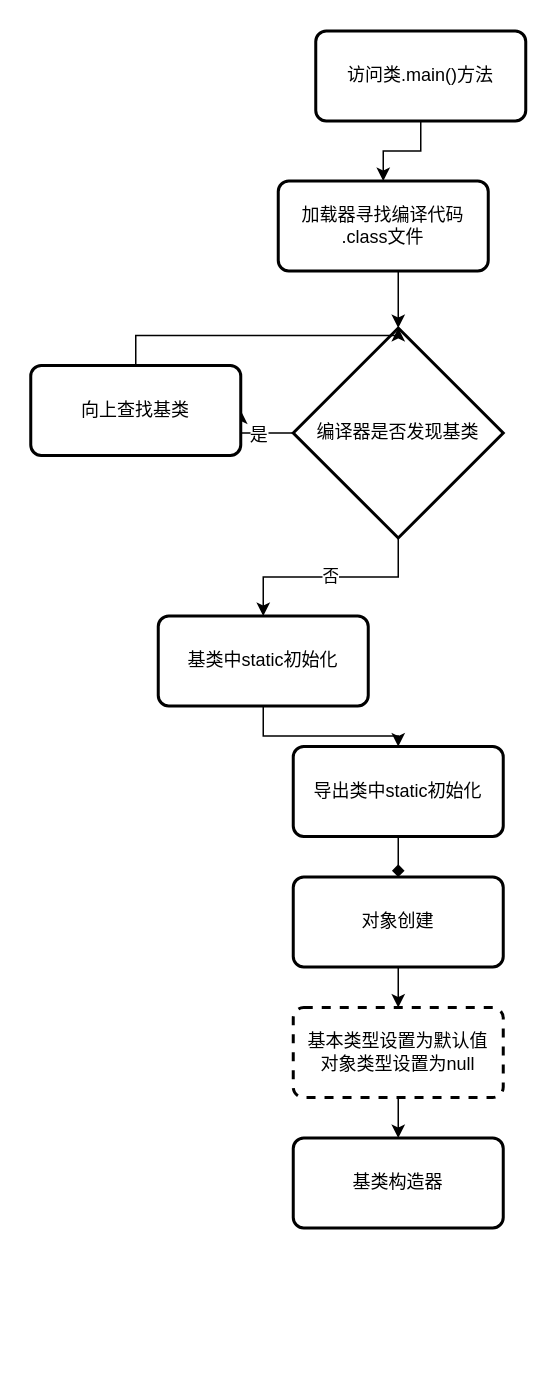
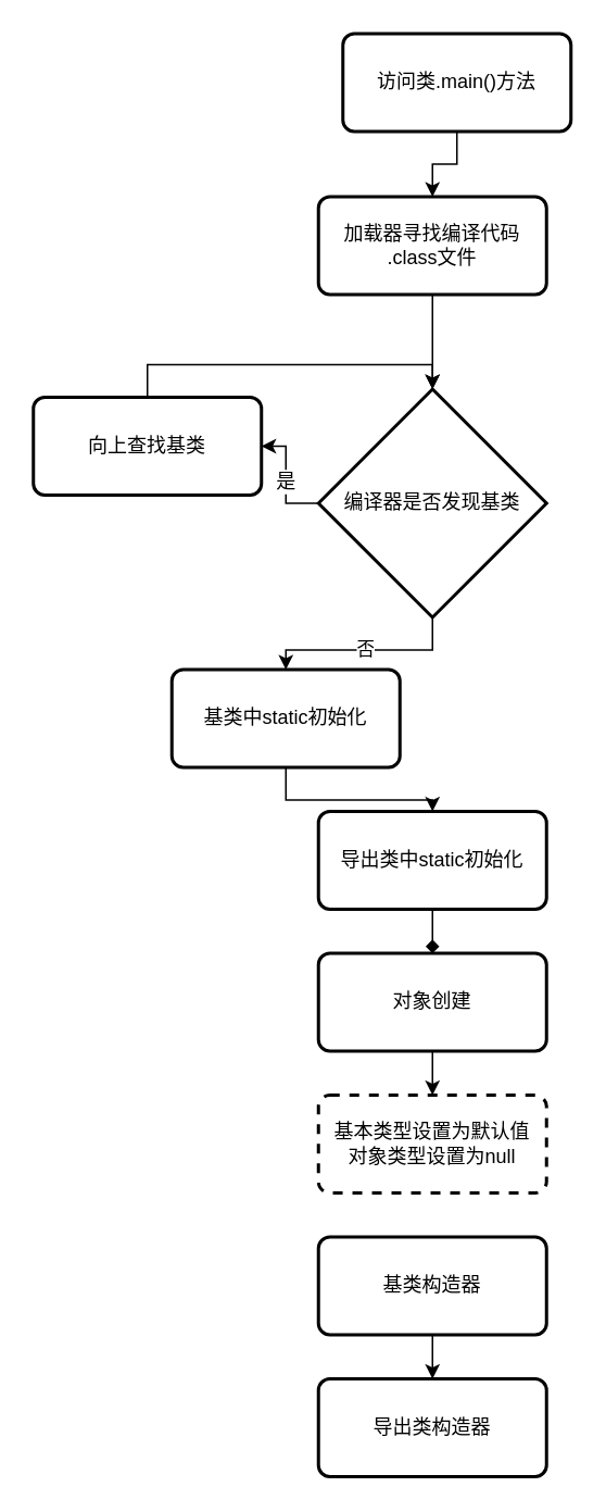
- <mxCell id="5" value="加载器寻找编译代码&lt;br&gt;.class文件" style="rounded=1;whiteSpace=wrap;html=1;absoluteArcSize=1;arcSize=14;strokeWidth=2;" vertex="1" parent="1"><mxGeometry x="185" y="120" width="140" height="60" as="geometry" /></mxCell>
+ <mxCell id="5" value="加载器寻找编译代码&lt;br&gt;.class文件" style="rounded=1;whiteSpace=wrap;html=1;absoluteArcSize=1;arcSize=14;strokeWidth=2;" vertex="1" parent="1"><mxGeometry x="195" y="120" width="140" height="60" as="geometry" /></mxCell>
- <mxCell id="9" value="编译器是否发现基类" style="strokeWidth=2;html=1;shape=mxgraph.flowchart.decision;whiteSpace=wrap;" vertex="1" parent="1"><mxGeometry x="195" y="218" width="140" height="140" as="geometry" /></mxCell>
+ <mxCell id="9" value="编译器是否发现基类" style="strokeWidth=2;html=1;shape=mxgraph.flowchart.decision;whiteSpace=wrap;" vertex="1" parent="1"><mxGeometry x="195" y="238" width="140" height="140" as="geometry" /></mxCell>
- <mxCell id="18" style="edgeStyle=orthogonalEdgeStyle;rounded=0;orthogonalLoop=1;jettySize=auto;html=1;exitX=0.5;exitY=1;exitDx=0;exitDy=0;entryX=0.5;entryY=0;entryDx=0;entryDy=0;" edge="1" parent="1" source="19" target="21"><mxGeometry relative="1" as="geometry" /></mxCell>
+ <mxCell id="20" style="edgeStyle=orthogonalEdgeStyle;rounded=0;orthogonalLoop=1;jettySize=auto;html=1;exitX=0.5;exitY=1;exitDx=0;exitDy=0;entryX=0.5;entryY=0;entryDx=0;entryDy=0;" edge="1" parent="1" source="21" target="22"><mxGeometry relative="1" as="geometry" /></mxCell>
+ <mxCell id="22" value="导出类构造器" style="rounded=1;whiteSpace=wrap;html=1;absoluteArcSize=1;arcSize=14;strokeWidth=2;" vertex="1" parent="1"><mxGeometry x="195" y="845" width="140" height="60" as="geometry" /></mxCell>
